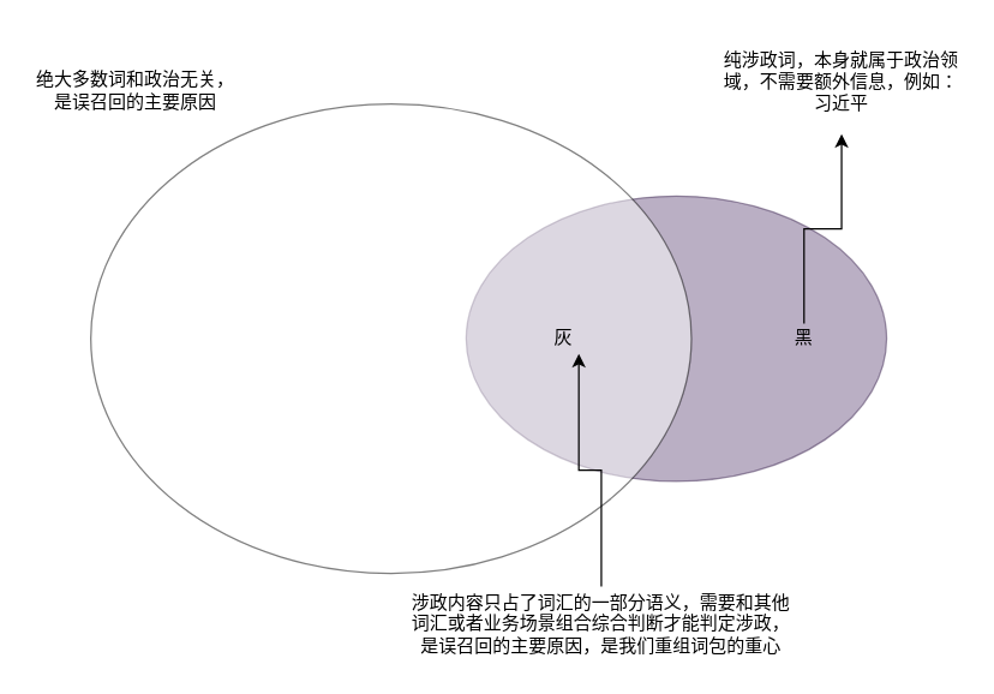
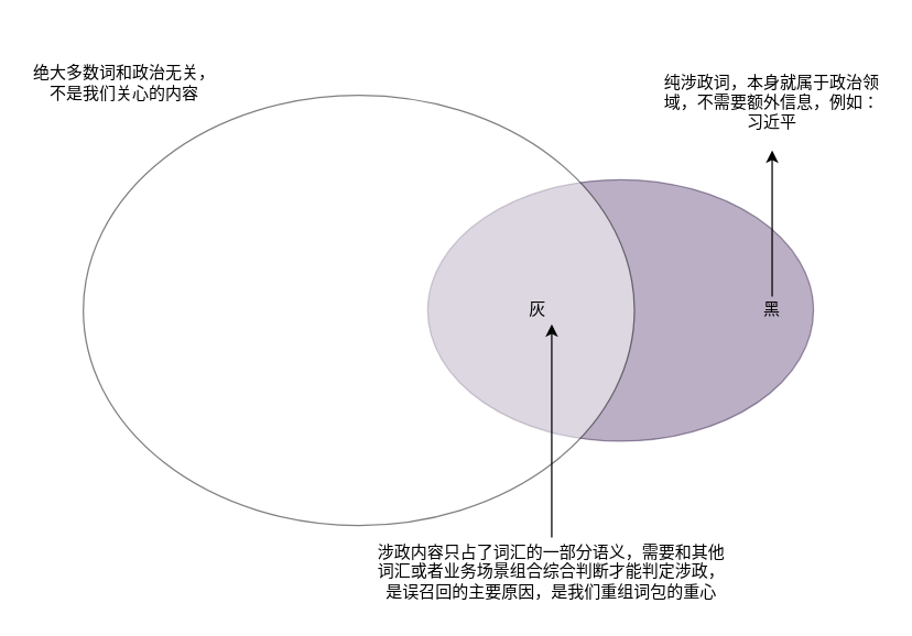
- <mxCell id="10" value="纯涉政词，本身就属于政治领域，不需要额外信息，例如：习近平" style="text;html=1;strokeColor=none;fillColor=none;align=center;verticalAlign=middle;whiteSpace=wrap;rounded=0;shadow=0;sketch=0;" vertex="1" parent="1"><mxGeometry x="480" y="20" width="160" height="68.75" as="geometry" /></mxCell>
+ <mxCell id="10" value="纯涉政词，本身就属于政治领域，不需要额外信息，例如：习近平" style="text;html=1;strokeColor=none;fillColor=none;align=center;verticalAlign=middle;whiteSpace=wrap;rounded=0;shadow=0;sketch=0;" vertex="1" parent="1"><mxGeometry x="480" y="40" width="160" height="68.75" as="geometry" /></mxCell>
- <mxCell id="7" value="绝大多数词和政治无关，是误召回的主要原因" style="text;html=1;strokeColor=none;fillColor=none;align=center;verticalAlign=middle;whiteSpace=wrap;rounded=0;shadow=0;sketch=0;" vertex="1" parent="1"><mxGeometry x="20" y="20" width="140" height="80" as="geometry" /></mxCell>
+ <mxCell id="7" value="绝大多数词和政治无关，不是我们关心的内容" style="text;html=1;strokeColor=none;fillColor=none;align=center;verticalAlign=middle;whiteSpace=wrap;rounded=0;shadow=0;sketch=0;" vertex="1" parent="1"><mxGeometry x="20" y="20" width="140" height="80" as="geometry" /></mxCell>
- <mxCell id="6" value="灰" style="text;html=1;strokeColor=none;fillColor=none;align=center;verticalAlign=middle;whiteSpace=wrap;rounded=0;shadow=0;sketch=0;" vertex="1" parent="1"><mxGeometry x="355" y="215" width="40" height="20" as="geometry" /></mxCell>
+ <mxCell id="6" value="灰" style="text;html=1;strokeColor=none;fillColor=none;align=center;verticalAlign=middle;whiteSpace=wrap;rounded=0;shadow=0;sketch=0;" vertex="1" parent="1"><mxGeometry x="370" y="215" width="40" height="20" as="geometry" /></mxCell>
- <mxCell id="5" value="黑" style="text;html=1;strokeColor=none;fillColor=none;align=center;verticalAlign=middle;whiteSpace=wrap;rounded=0;shadow=0;sketch=0;" vertex="1" parent="1"><mxGeometry x="515" y="215" width="40" height="20" as="geometry" /></mxCell>
+ <mxCell id="5" value="黑" style="text;html=1;strokeColor=none;fillColor=none;align=center;verticalAlign=middle;whiteSpace=wrap;rounded=0;shadow=0;sketch=0;" vertex="1" parent="1"><mxGeometry x="540" y="215" width="40" height="20" as="geometry" /></mxCell>
